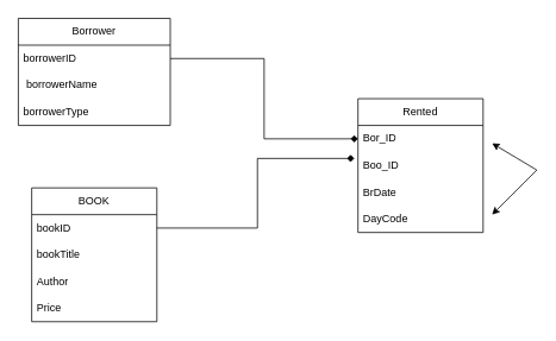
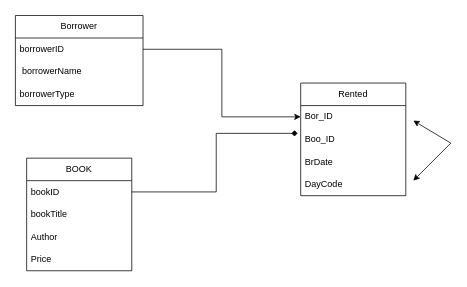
- <mxCell id="16" style="edgeStyle=orthogonalEdgeStyle;rounded=0;orthogonalLoop=1;jettySize=auto;html=1;entryX=0;entryY=0.5;entryDx=0;entryDy=0;endArrow=diamond;" edge="1" parent="1" source="3" target="12"><mxGeometry relative="1" as="geometry" /></mxCell>
+ <mxCell id="16" style="edgeStyle=orthogonalEdgeStyle;rounded=0;orthogonalLoop=1;jettySize=auto;html=1;entryX=0;entryY=0.5;entryDx=0;entryDy=0;" edge="1" parent="1" source="3" target="12"><mxGeometry relative="1" as="geometry" /></mxCell>
